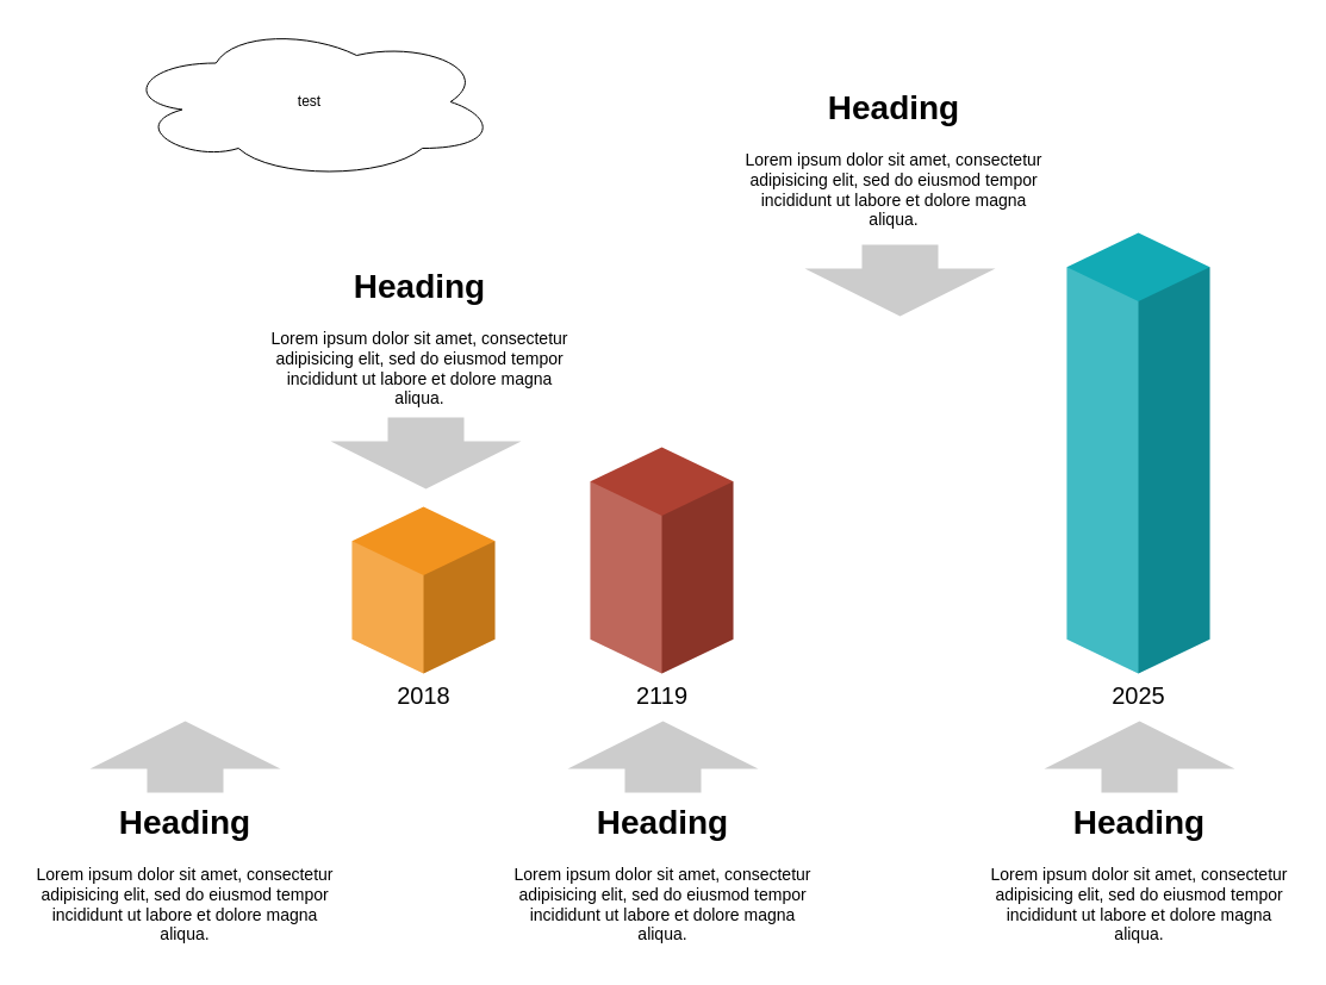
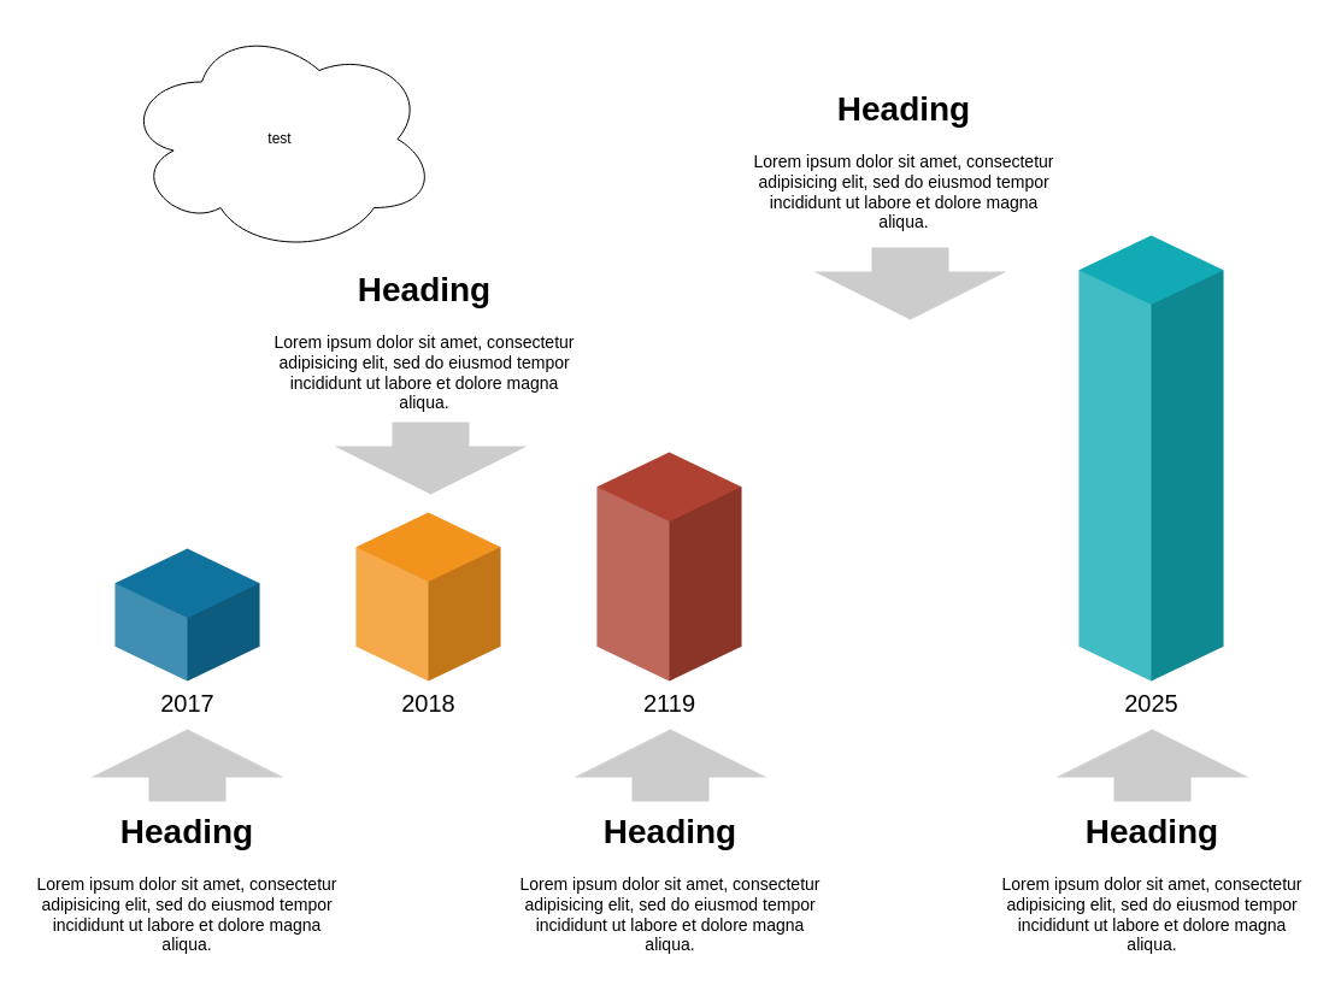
- <mxCell id="16" value="test" style="ellipse;shape=cloud;whiteSpace=wrap;html=1;" parent="1" vertex="1"><mxGeometry x="102" y="20" width="315" height="130" as="geometry" /></mxCell>
+ <mxCell id="16" value="test" style="ellipse;shape=cloud;whiteSpace=wrap;html=1;" parent="1" vertex="1"><mxGeometry x="102" y="20" width="260" height="190" as="geometry" /></mxCell>
+ <mxCell id="3" value="2017" style="verticalLabelPosition=bottom;verticalAlign=top;html=1;shape=mxgraph.infographic.shadedCube;isoAngle=15;fillColor=#10739E;strokeColor=none;fontFamily=Helvetica;fontSize=20;align=center;strokeWidth=2;" parent="1" vertex="1"><mxGeometry x="95" y="455" width="120" height="110" as="geometry" /></mxCell>
